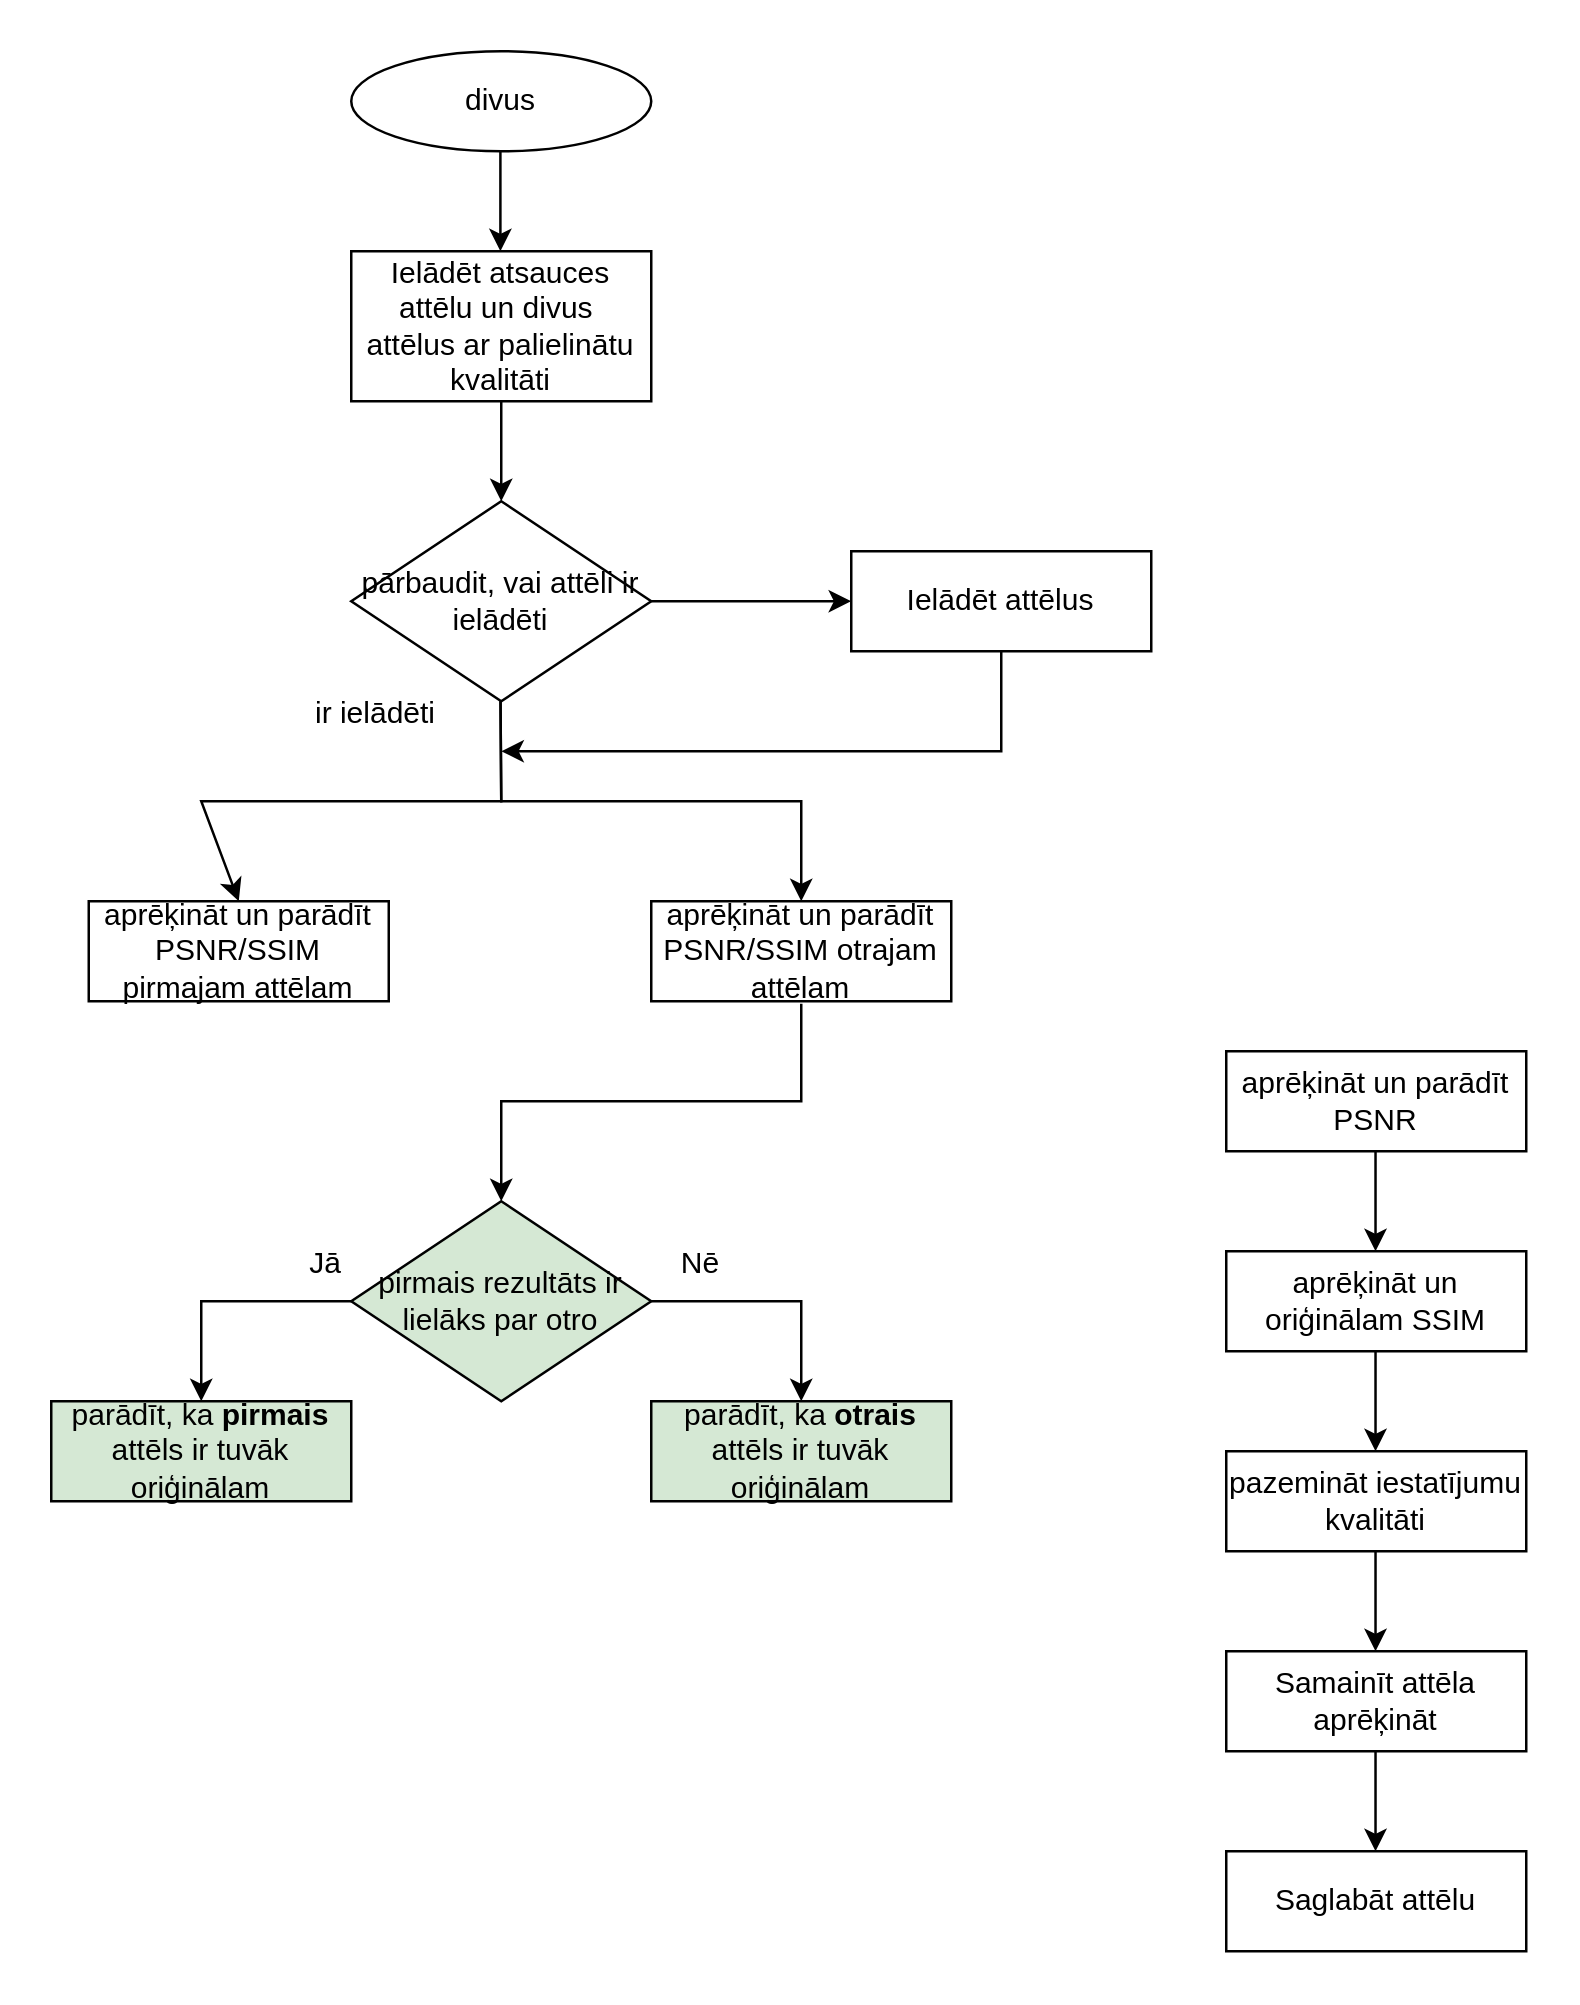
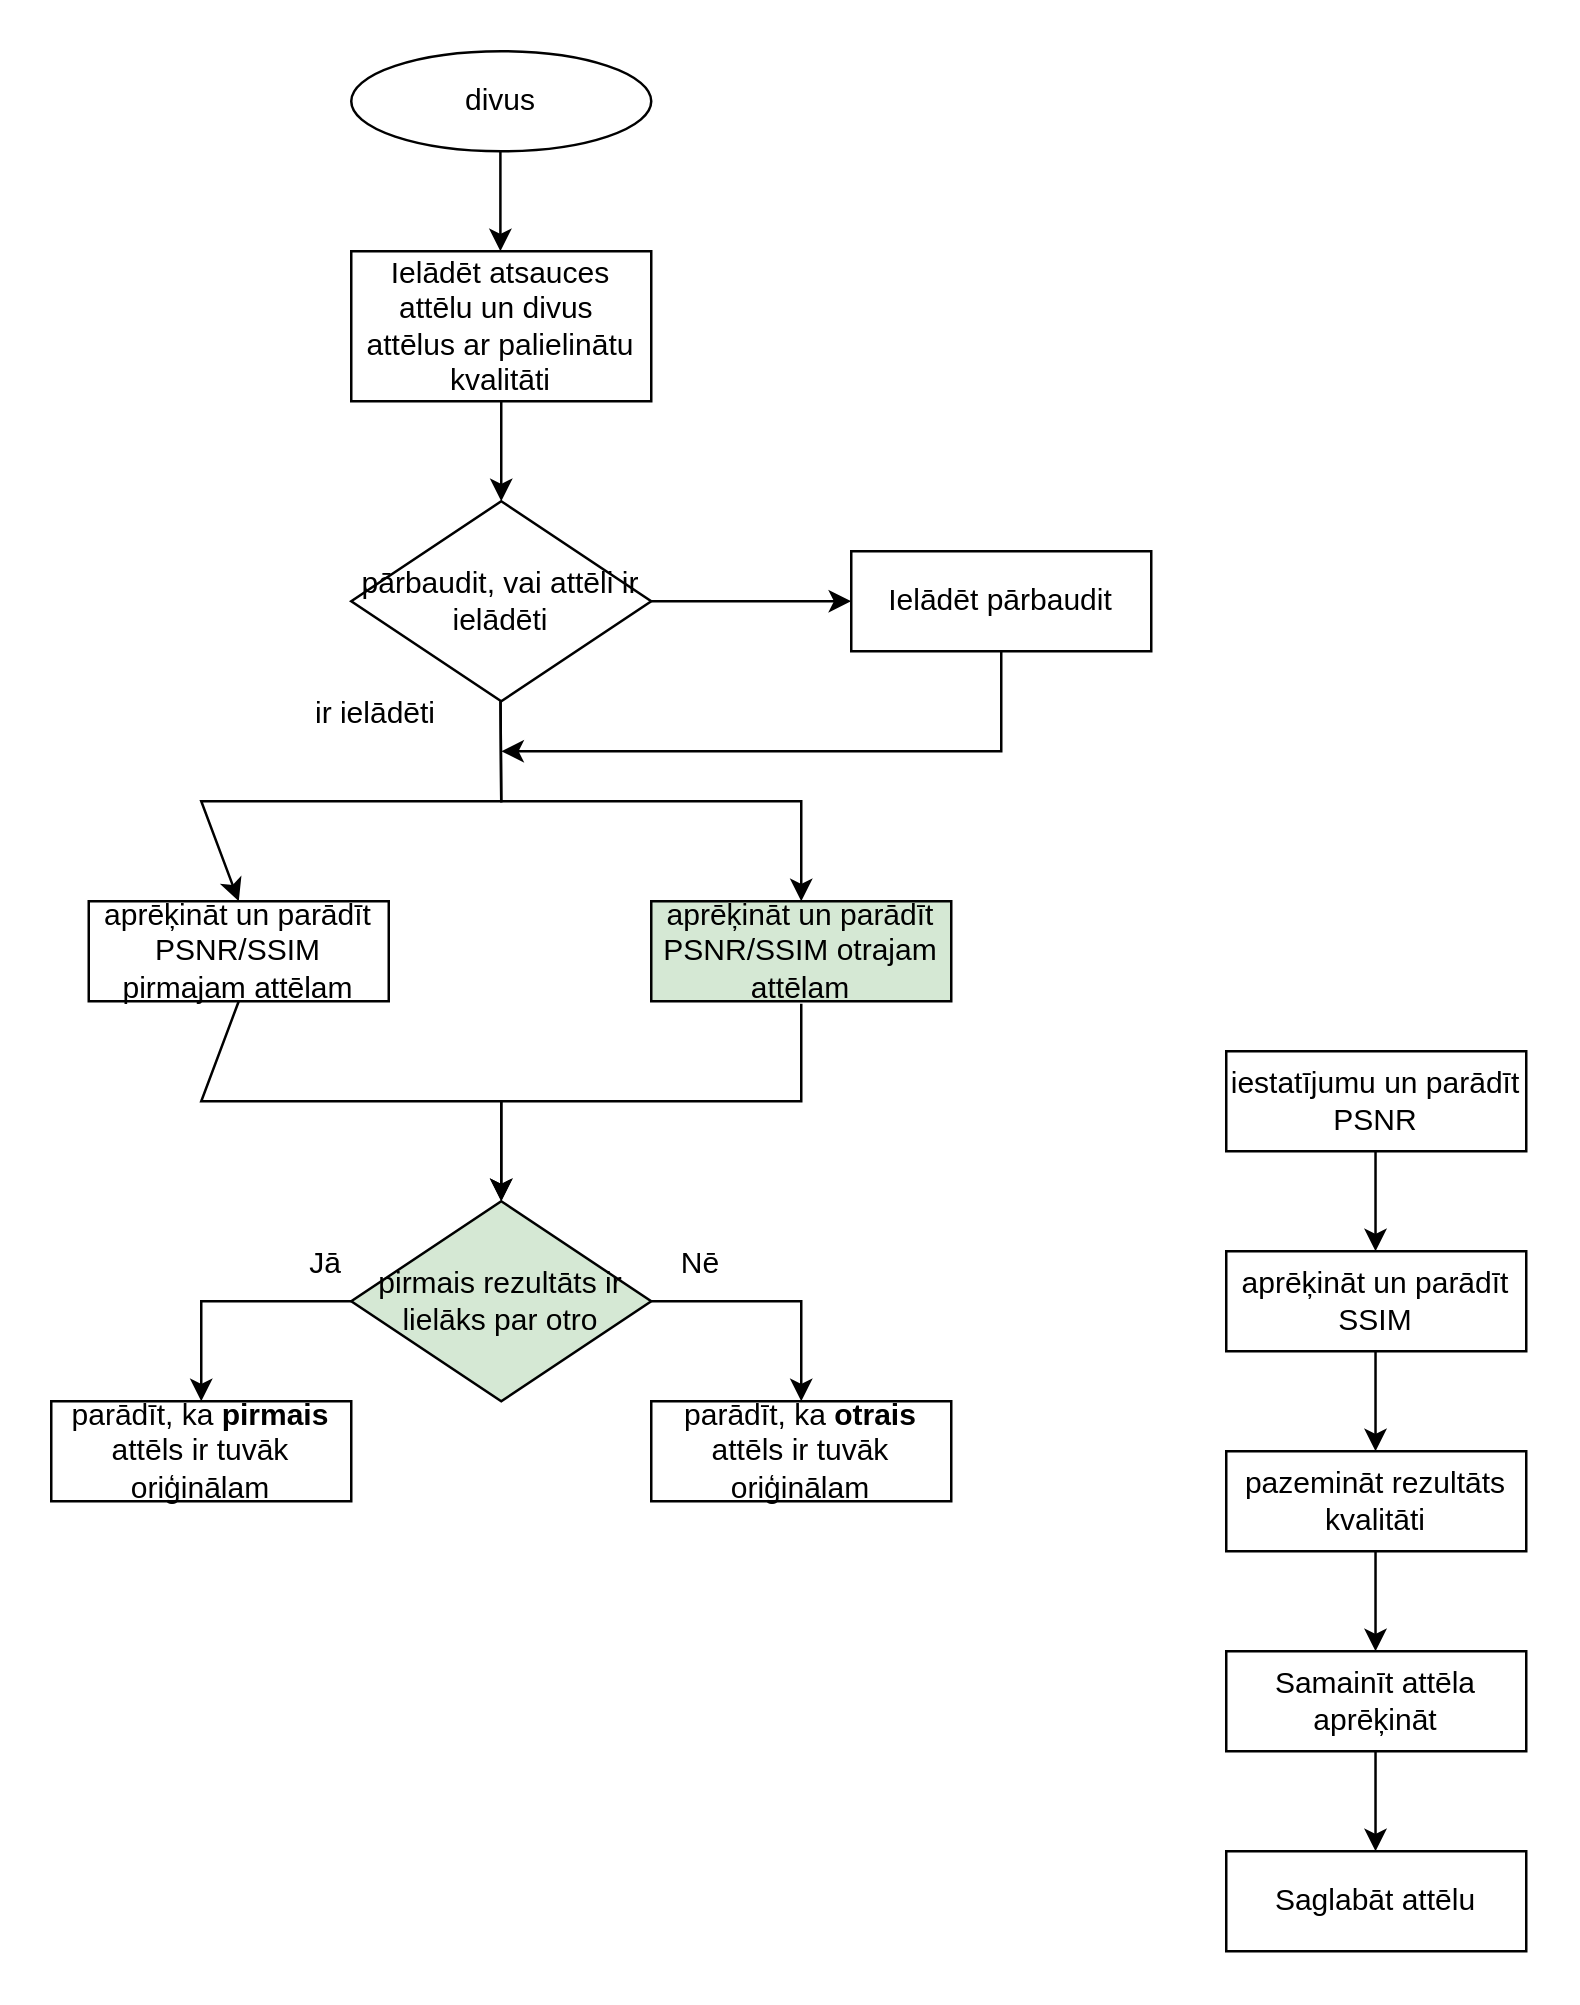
- <mxCell id="18" value="Ielādēt attēlus" style="rounded=0;whiteSpace=wrap;html=1;" parent="1" vertex="1"><mxGeometry x="340" y="220" width="120" height="40" as="geometry" /></mxCell>
+ <mxCell id="18" value="Ielādēt pārbaudit" style="rounded=0;whiteSpace=wrap;html=1;" parent="1" vertex="1"><mxGeometry x="340" y="220" width="120" height="40" as="geometry" /></mxCell>
- <mxCell id="20" value="aprēķināt un parādīt PSNR/SSIM otrajam attēlam" style="rounded=0;whiteSpace=wrap;html=1;" parent="1" vertex="1"><mxGeometry x="260" y="360" width="120" height="40" as="geometry" /></mxCell>
+ <mxCell id="20" value="aprēķināt un parādīt PSNR/SSIM otrajam attēlam" style="rounded=0;whiteSpace=wrap;html=1;fillColor=#d5e8d4;" parent="1" vertex="1"><mxGeometry x="260" y="360" width="120" height="40" as="geometry" /></mxCell>
+ <mxCell id="22" value="" style="endArrow=classic;html=1;rounded=0;exitX=0.5;exitY=1;exitDx=0;exitDy=0;entryX=0.5;entryY=0;entryDx=0;entryDy=0;" parent="1" source="7" target="19" edge="1"><mxGeometry width="50" height="50" relative="1" as="geometry"><mxPoint x="90" y="660" as="sourcePoint" /><mxPoint x="194" y="490" as="targetPoint" /><Array as="points"><mxPoint x="80" y="440" /><mxPoint x="200" y="440" /></Array></mxGeometry></mxCell>
- <mxCell id="9" value="aprēķināt un parādīt PSNR" style="rounded=0;whiteSpace=wrap;html=1;" parent="1" vertex="1"><mxGeometry x="490" y="420" width="120" height="40" as="geometry" /></mxCell>
+ <mxCell id="9" value="iestatījumu un parādīt PSNR" style="rounded=0;whiteSpace=wrap;html=1;" parent="1" vertex="1"><mxGeometry x="490" y="420" width="120" height="40" as="geometry" /></mxCell>
- <mxCell id="10" value="aprēķināt un oriģinālam SSIM" style="rounded=0;whiteSpace=wrap;html=1;" parent="1" vertex="1"><mxGeometry x="490" y="500" width="120" height="40" as="geometry" /></mxCell>
+ <mxCell id="10" value="aprēķināt un parādīt SSIM" style="rounded=0;whiteSpace=wrap;html=1;" parent="1" vertex="1"><mxGeometry x="490" y="500" width="120" height="40" as="geometry" /></mxCell>
- <mxCell id="26" value="parādīt, ka &lt;b&gt;pirmais &lt;/b&gt;attēls ir tuvāk oriģinālam" style="rounded=0;whiteSpace=wrap;html=1;fillColor=#d5e8d4;" parent="1" vertex="1"><mxGeometry x="20" y="560" width="120" height="40" as="geometry" /></mxCell>
+ <mxCell id="26" value="parādīt, ka &lt;b&gt;pirmais &lt;/b&gt;attēls ir tuvāk oriģinālam" style="rounded=0;whiteSpace=wrap;html=1;" parent="1" vertex="1"><mxGeometry x="20" y="560" width="120" height="40" as="geometry" /></mxCell>
- <mxCell id="28" value="parādīt, ka &lt;b&gt;otrais &lt;/b&gt;attēls ir tuvāk oriģinālam" style="rounded=0;whiteSpace=wrap;html=1;fillColor=#d5e8d4;" parent="1" vertex="1"><mxGeometry x="260" y="560" width="120" height="40" as="geometry" /></mxCell>
+ <mxCell id="28" value="parādīt, ka &lt;b&gt;otrais &lt;/b&gt;attēls ir tuvāk oriģinālam" style="rounded=0;whiteSpace=wrap;html=1;" parent="1" vertex="1"><mxGeometry x="260" y="560" width="120" height="40" as="geometry" /></mxCell>
- <mxCell id="11" value="pazemināt iestatījumu kvalitāti" style="rounded=0;whiteSpace=wrap;html=1;" parent="1" vertex="1"><mxGeometry x="490" y="580" width="120" height="40" as="geometry" /></mxCell>
+ <mxCell id="11" value="pazemināt rezultāts kvalitāti" style="rounded=0;whiteSpace=wrap;html=1;" parent="1" vertex="1"><mxGeometry x="490" y="580" width="120" height="40" as="geometry" /></mxCell>
